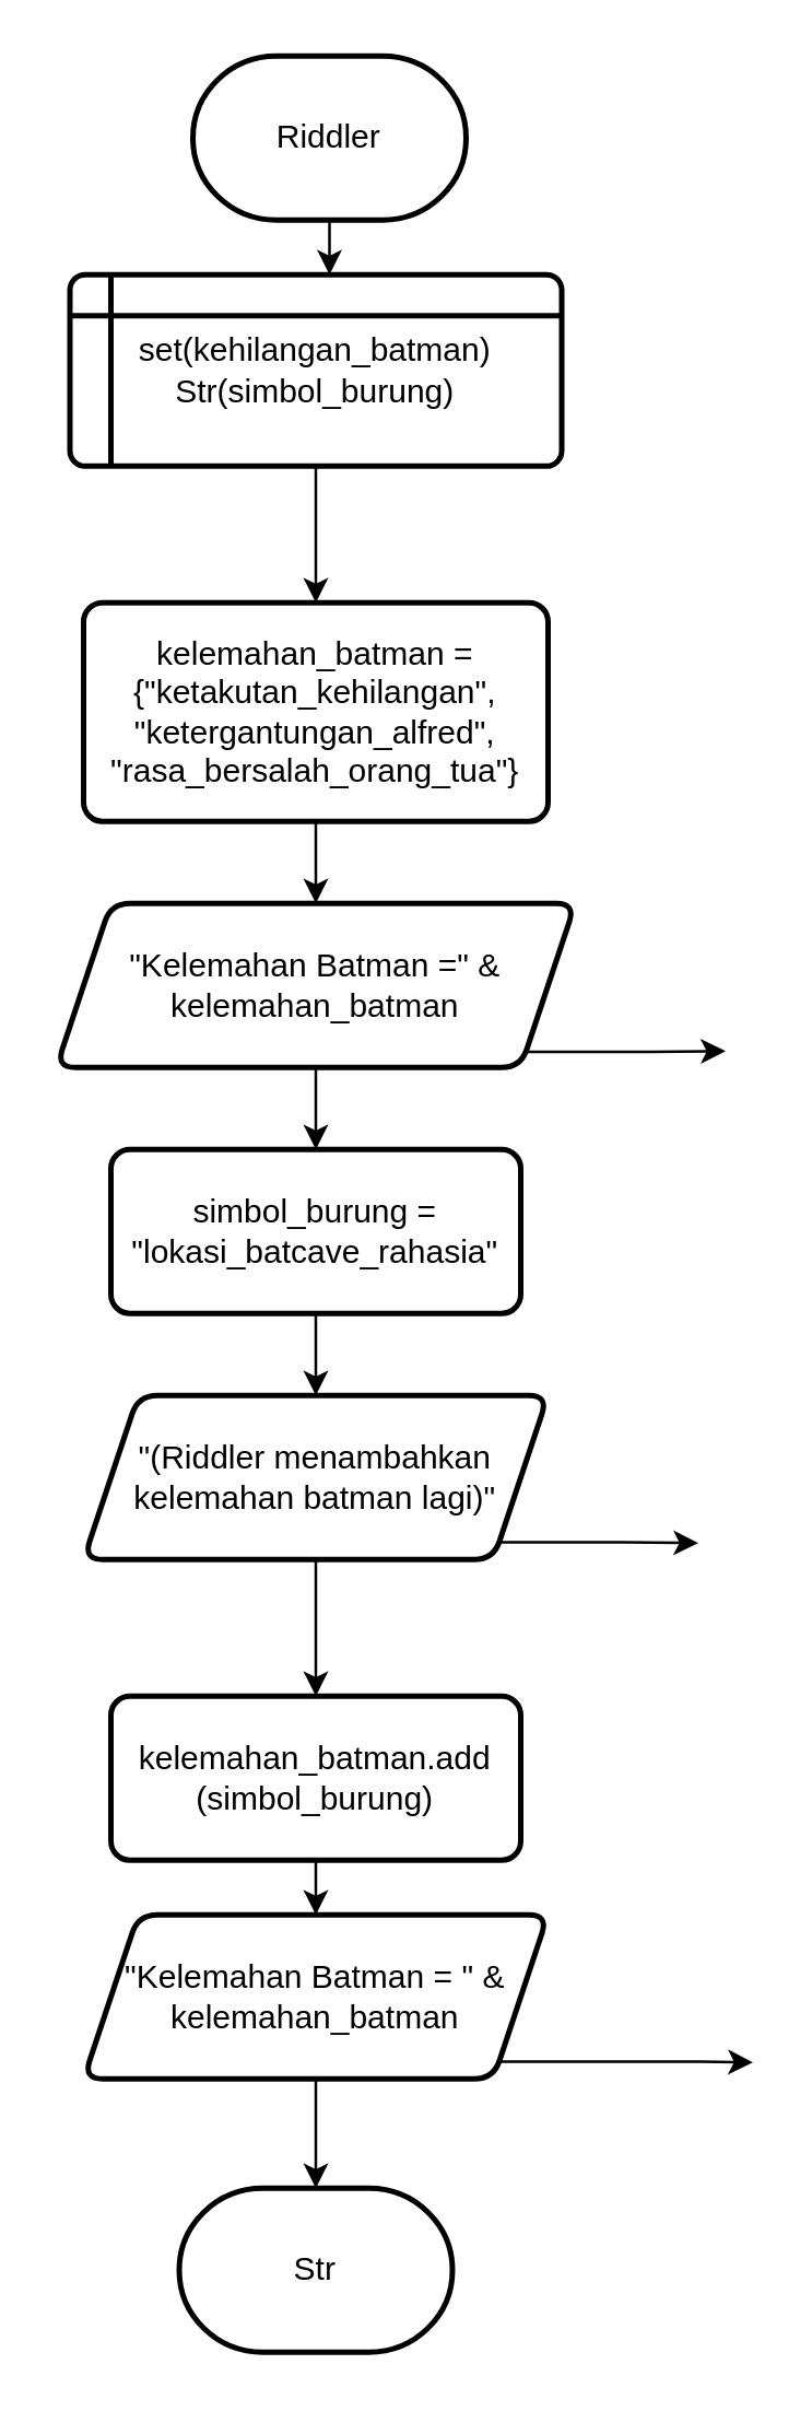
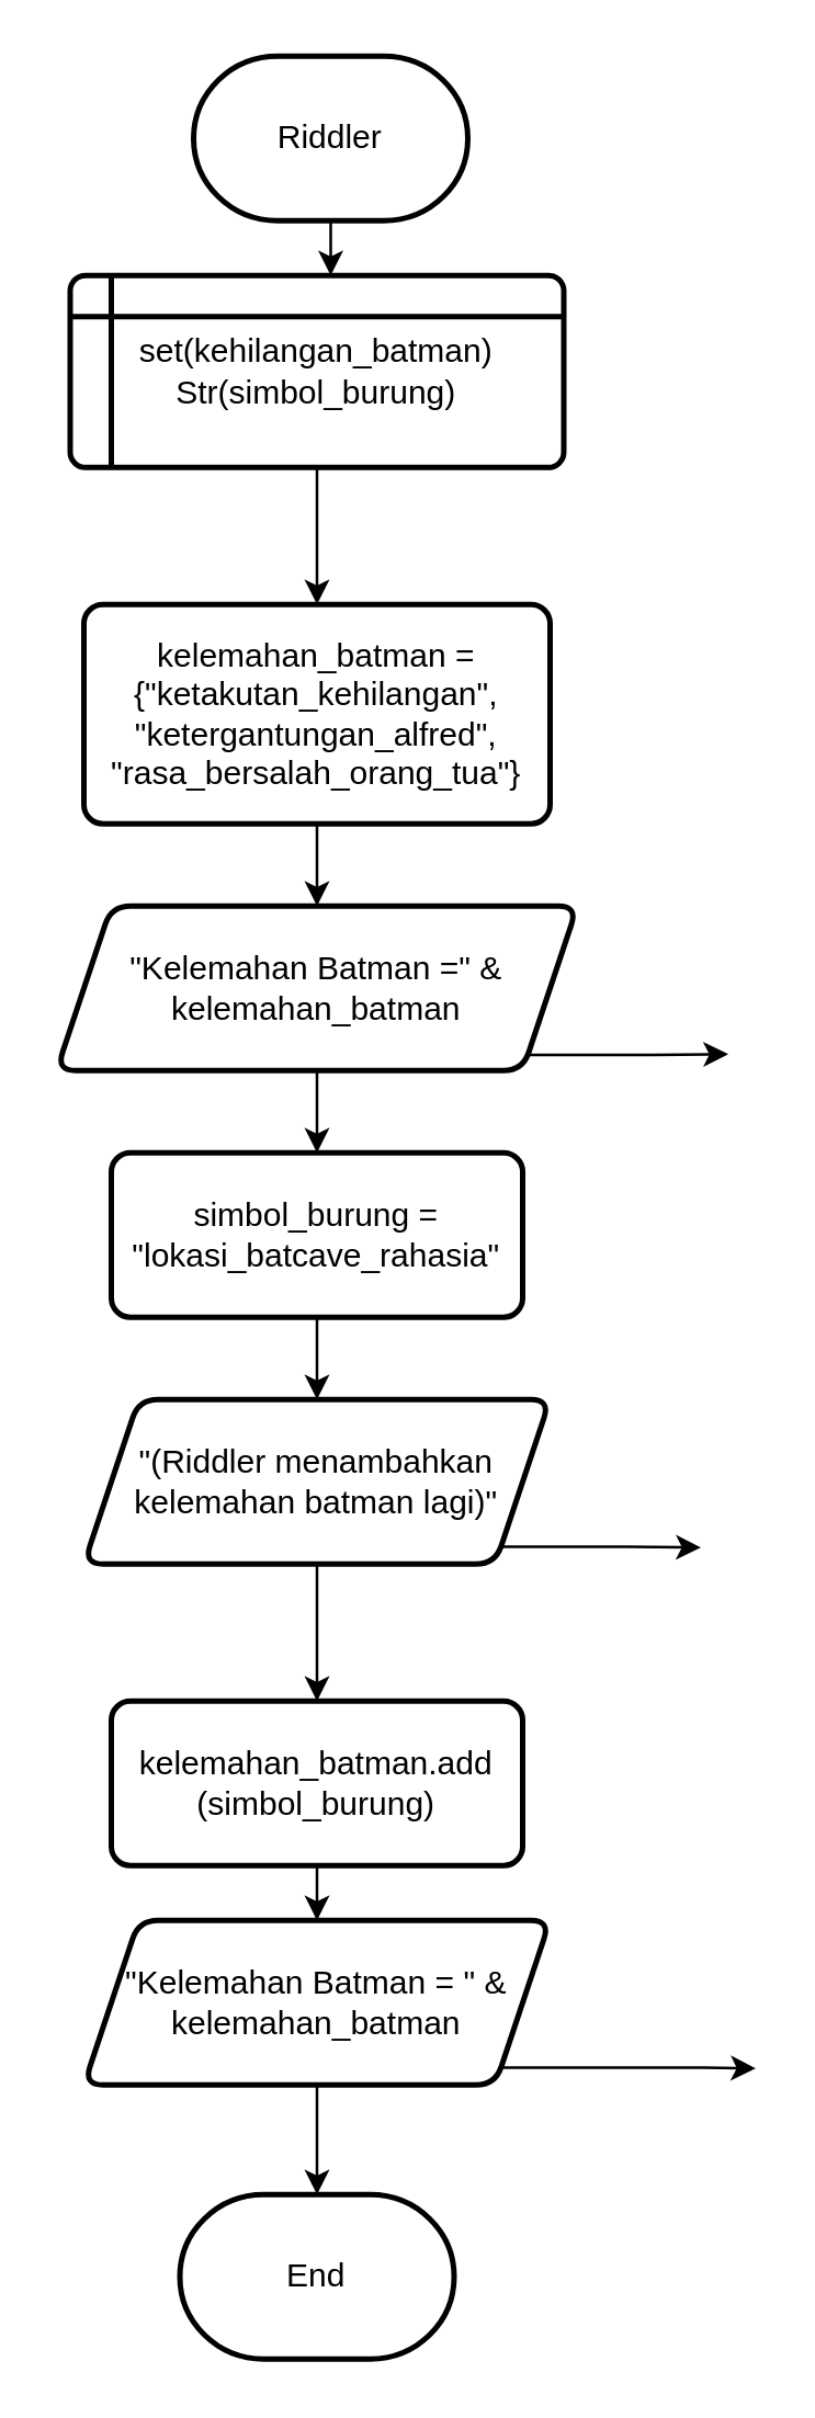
- <mxCell id="21" value="Str" style="strokeWidth=2;html=1;shape=mxgraph.flowchart.terminator;whiteSpace=wrap;" parent="1" vertex="1"><mxGeometry x="65" y="800" width="100" height="60" as="geometry" /></mxCell>
+ <mxCell id="21" value="End" style="strokeWidth=2;html=1;shape=mxgraph.flowchart.terminator;whiteSpace=wrap;" parent="1" vertex="1"><mxGeometry x="65" y="800" width="100" height="60" as="geometry" /></mxCell>
